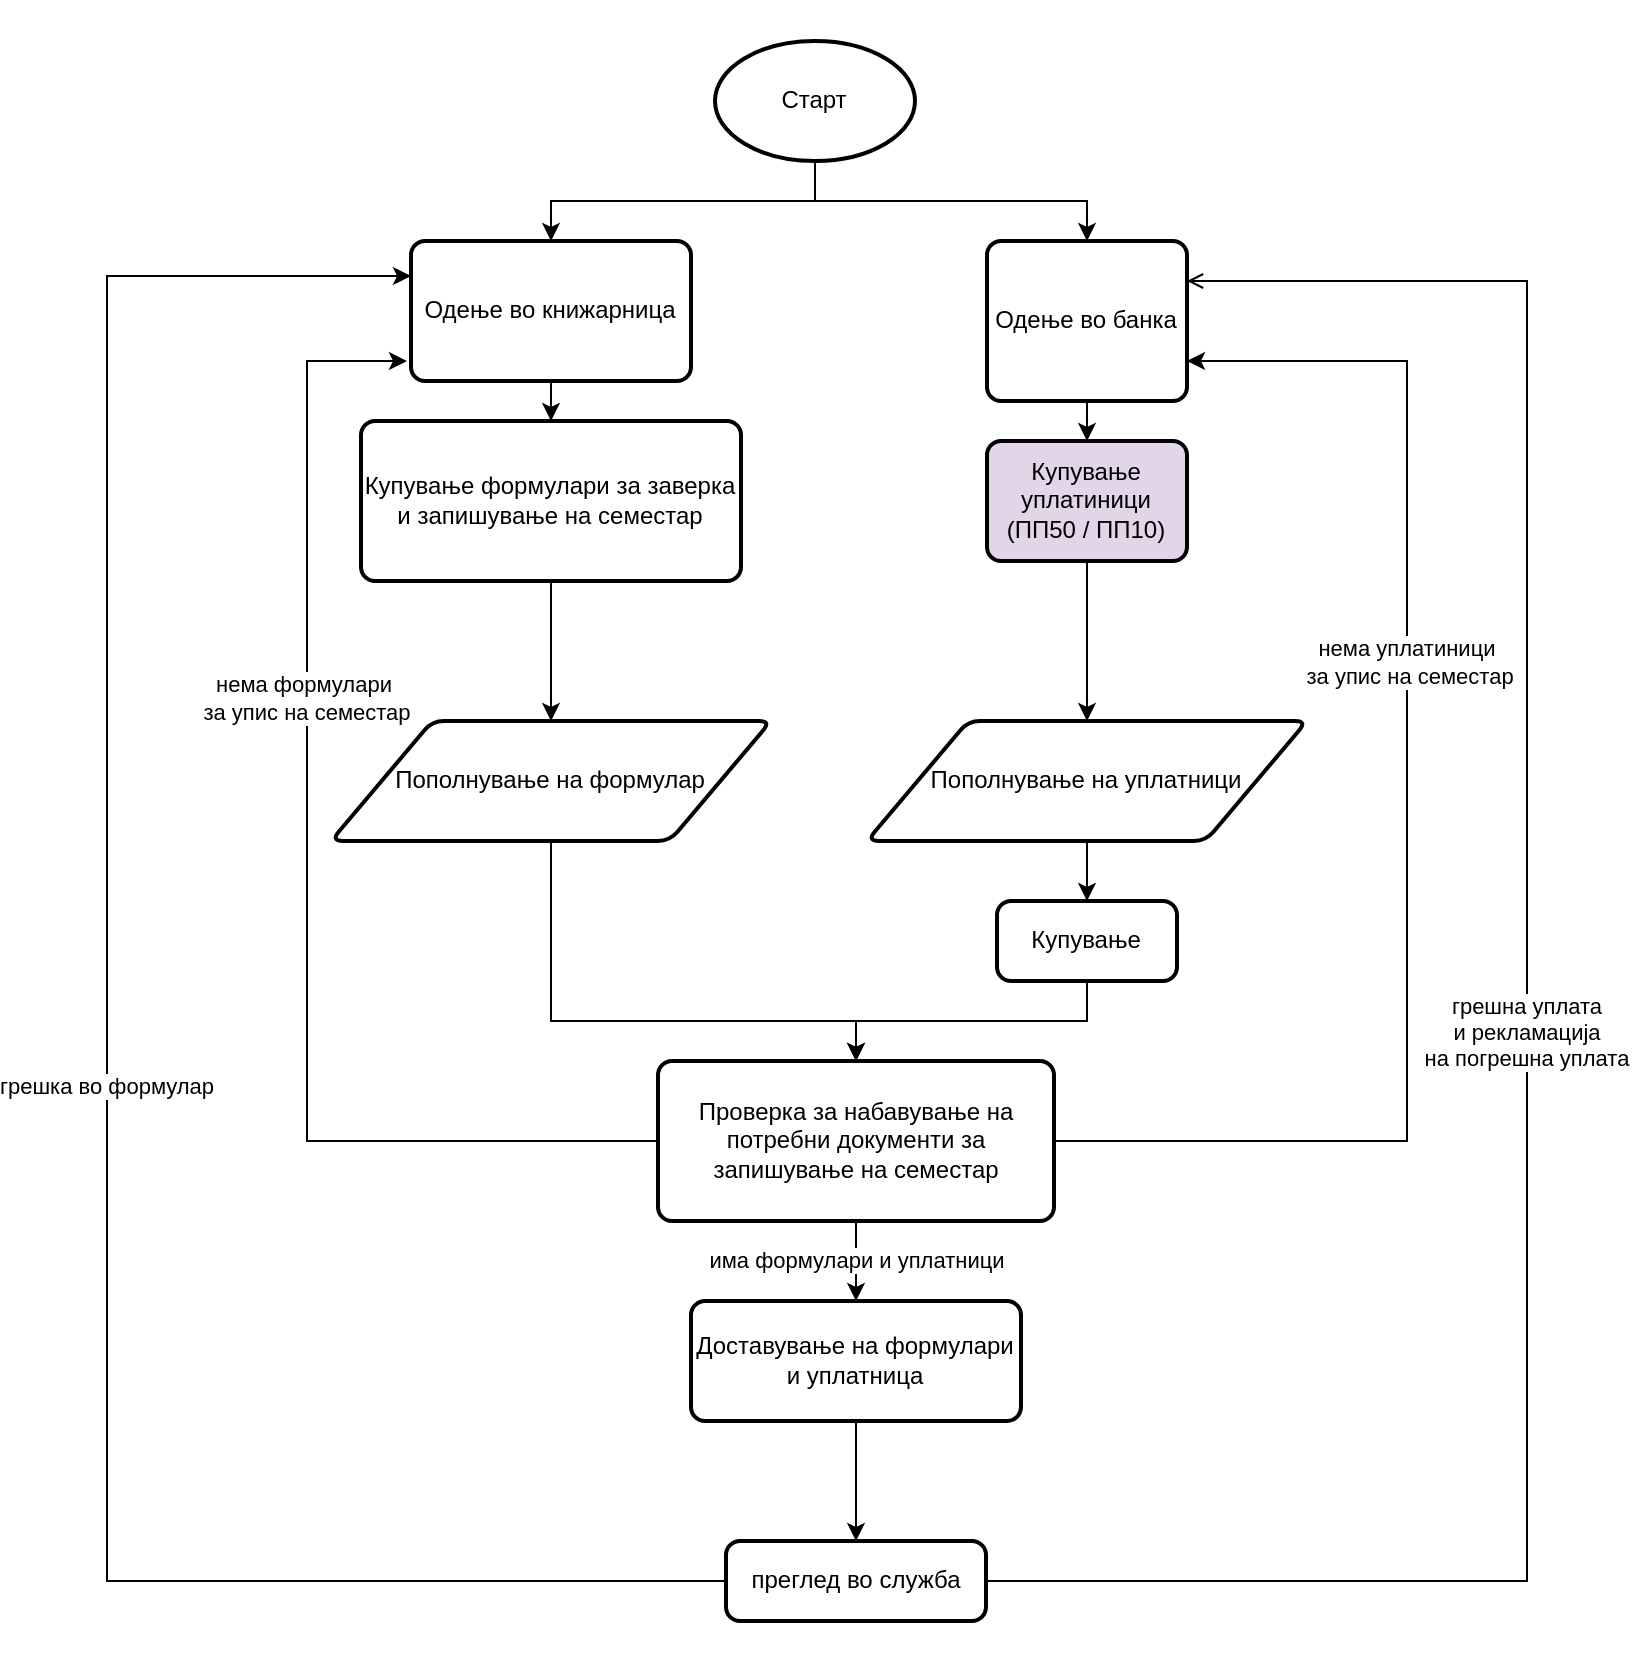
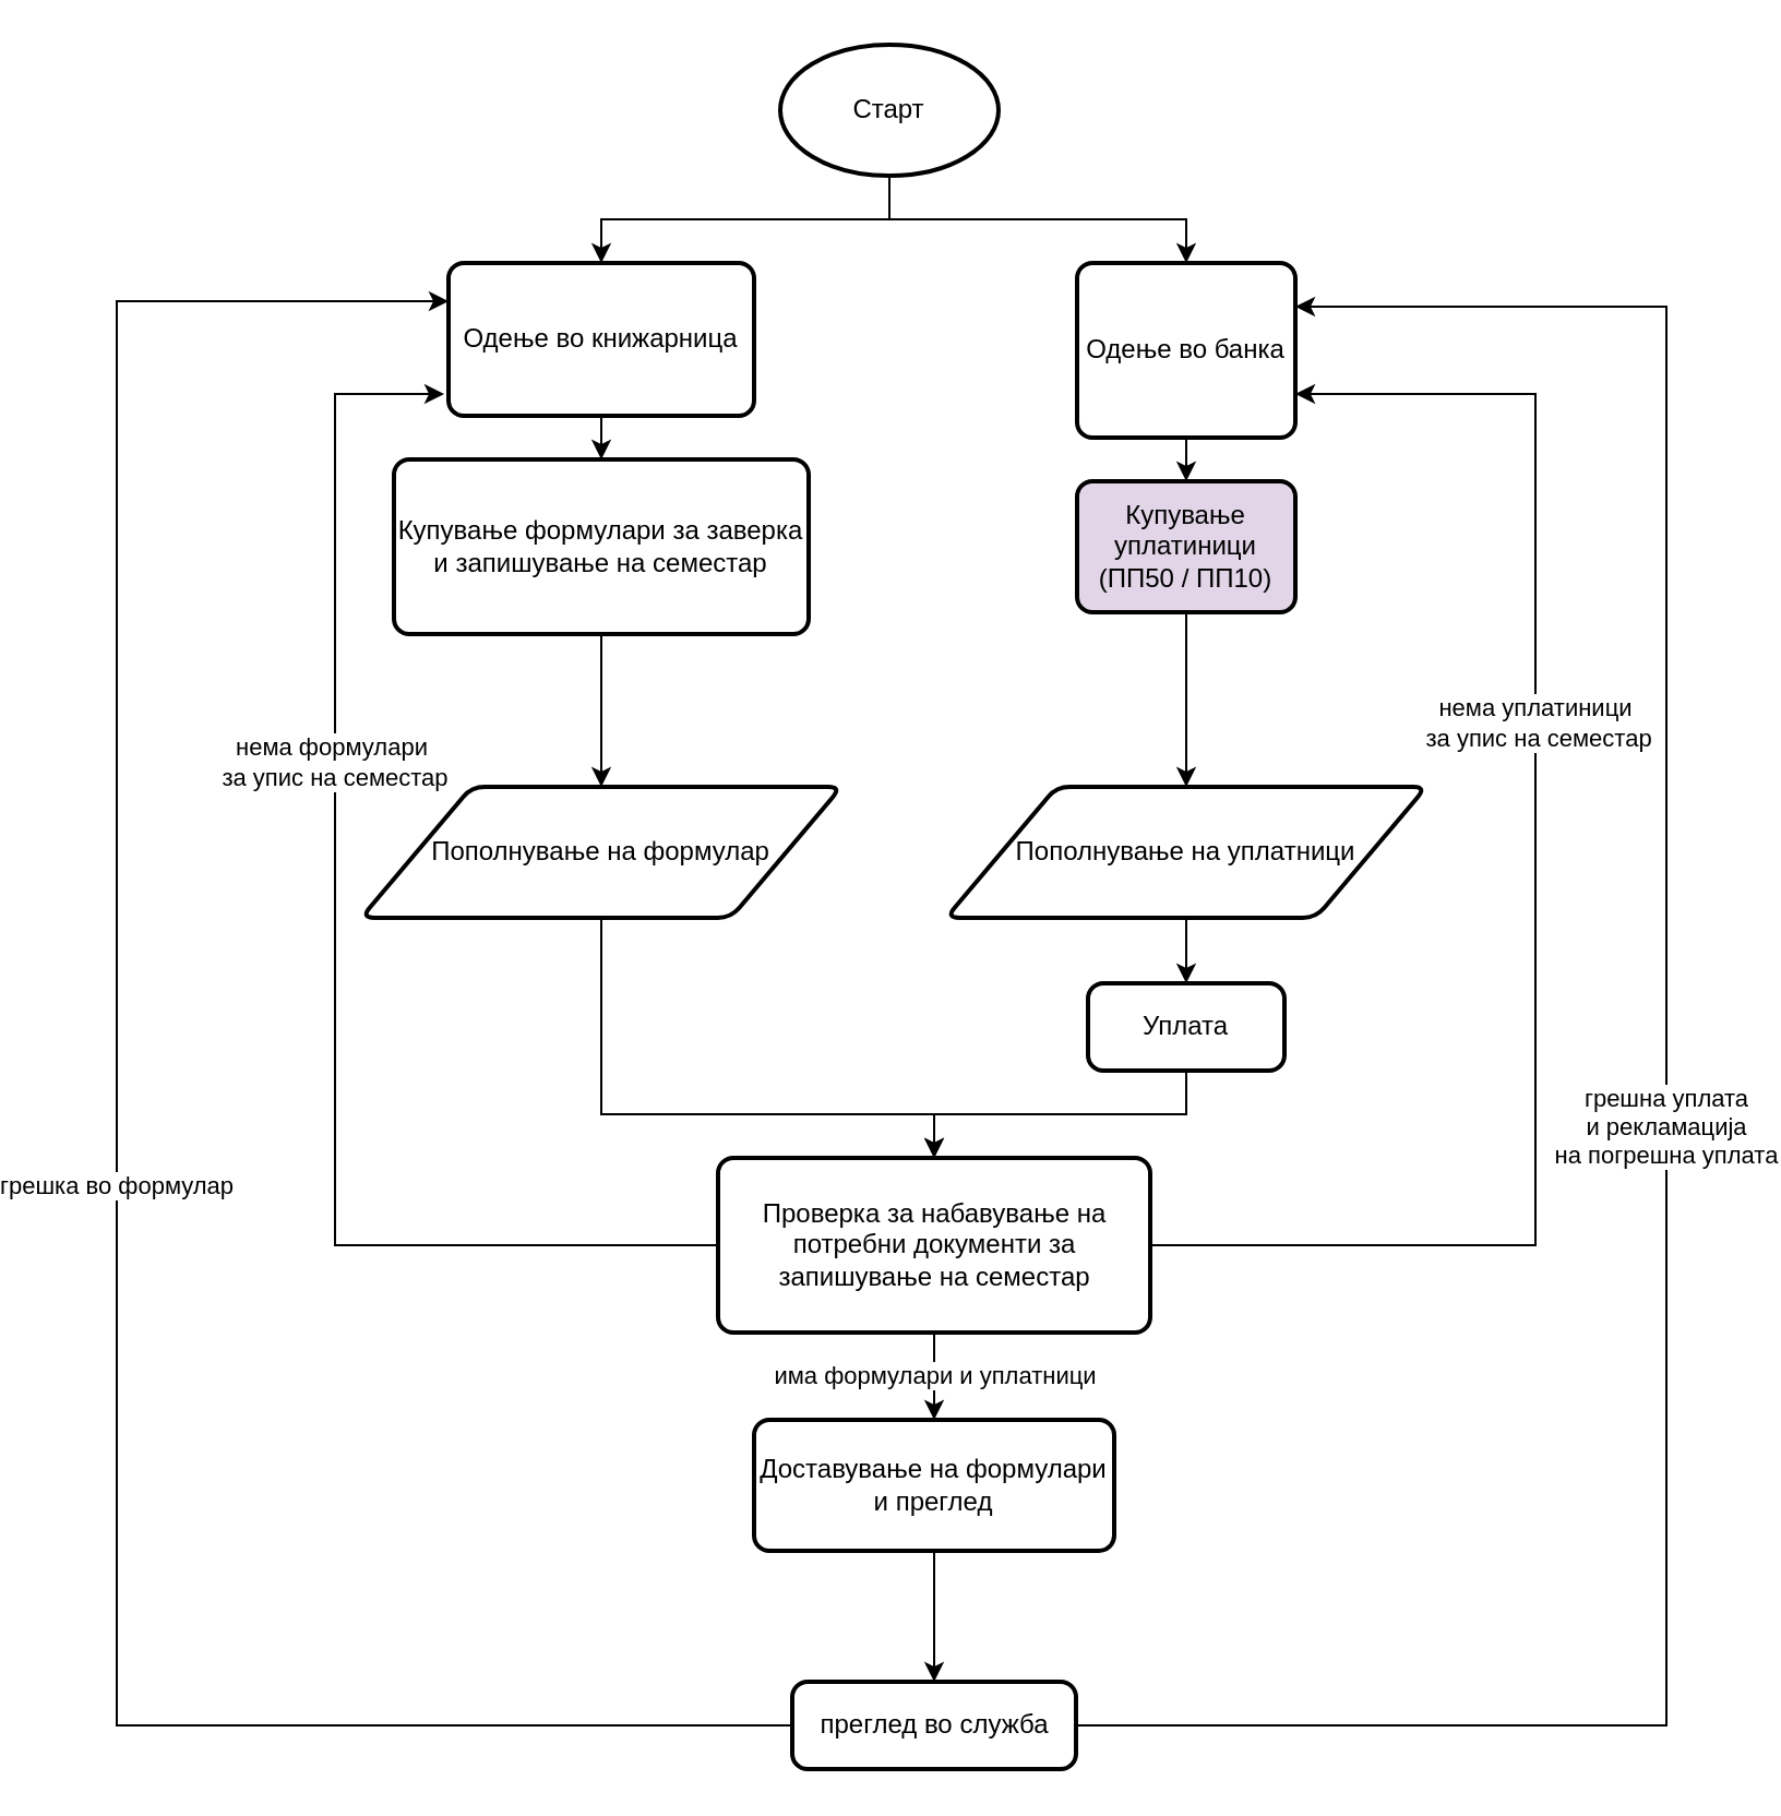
- <mxCell id="13" value="грешна уплата&lt;div&gt;&amp;nbsp;и рекламација&amp;nbsp;&lt;/div&gt;&lt;div&gt;на погрешна уплата&lt;/div&gt;" style="edgeStyle=orthogonalEdgeStyle;rounded=0;orthogonalLoop=1;jettySize=auto;html=1;exitX=1;exitY=0.5;exitDx=0;exitDy=0;entryX=1;entryY=0.25;entryDx=0;entryDy=0;endArrow=open;" edge="1" parent="1" source="15" target="19"><mxGeometry relative="1" as="geometry"><Array as="points"><mxPoint x="730" y="790" /><mxPoint x="730" y="140" /></Array></mxGeometry></mxCell>
+ <mxCell id="13" value="грешна уплата&lt;div&gt;&amp;nbsp;и рекламација&amp;nbsp;&lt;/div&gt;&lt;div&gt;на погрешна уплата&lt;/div&gt;" style="edgeStyle=orthogonalEdgeStyle;rounded=0;orthogonalLoop=1;jettySize=auto;html=1;exitX=1;exitY=0.5;exitDx=0;exitDy=0;entryX=1;entryY=0.25;entryDx=0;entryDy=0;" edge="1" parent="1" source="15" target="19"><mxGeometry relative="1" as="geometry"><Array as="points"><mxPoint x="730" y="790" /><mxPoint x="730" y="140" /></Array></mxGeometry></mxCell>
- <mxCell id="10" value="Купување" style="rounded=1;whiteSpace=wrap;html=1;absoluteArcSize=1;arcSize=14;strokeWidth=2;" vertex="1" parent="1"><mxGeometry x="465" y="450" width="90" height="40" as="geometry" /></mxCell>
+ <mxCell id="10" value="Уплата" style="rounded=1;whiteSpace=wrap;html=1;absoluteArcSize=1;arcSize=14;strokeWidth=2;" vertex="1" parent="1"><mxGeometry x="465" y="450" width="90" height="40" as="geometry" /></mxCell>
- <mxCell id="12" value="Доставување на формулари и уплатница" style="rounded=1;whiteSpace=wrap;html=1;absoluteArcSize=1;arcSize=14;strokeWidth=2;" vertex="1" parent="1"><mxGeometry x="312" y="650" width="165" height="60" as="geometry" /></mxCell>
+ <mxCell id="12" value="Доставување на формулари и преглед" style="rounded=1;whiteSpace=wrap;html=1;absoluteArcSize=1;arcSize=14;strokeWidth=2;" vertex="1" parent="1"><mxGeometry x="312" y="650" width="165" height="60" as="geometry" /></mxCell>
